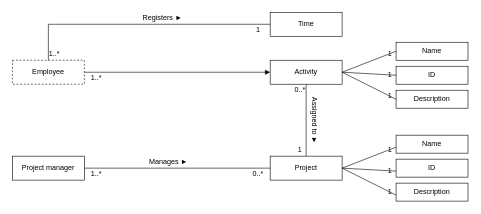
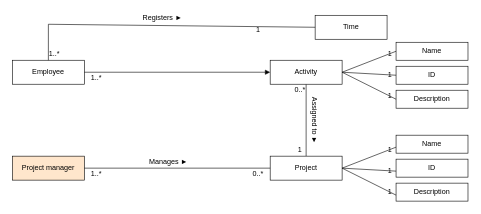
- <mxCell id="13" value="Time" style="rounded=0;whiteSpace=wrap;html=1;" vertex="1" parent="1"><mxGeometry x="450" y="20" width="120" height="40" as="geometry" /></mxCell>
+ <mxCell id="13" value="Time" style="rounded=0;whiteSpace=wrap;html=1;" vertex="1" parent="1"><mxGeometry x="525" y="25" width="120" height="40" as="geometry" /></mxCell>
- <mxCell id="2" value="Employee" style="rounded=0;whiteSpace=wrap;html=1;dashed=1;" vertex="1" parent="1"><mxGeometry x="20" y="100" width="120" height="40" as="geometry" /></mxCell>
+ <mxCell id="2" value="Employee" style="rounded=0;whiteSpace=wrap;html=1;" vertex="1" parent="1"><mxGeometry x="20" y="100" width="120" height="40" as="geometry" /></mxCell>
- <mxCell id="6" value="Project manager" style="rounded=0;whiteSpace=wrap;html=1;" vertex="1" parent="1"><mxGeometry x="20" y="260" width="120" height="40" as="geometry" /></mxCell>
+ <mxCell id="6" value="Project manager" style="rounded=0;whiteSpace=wrap;html=1;fillColor=#ffe6cc;" vertex="1" parent="1"><mxGeometry x="20" y="260" width="120" height="40" as="geometry" /></mxCell>
